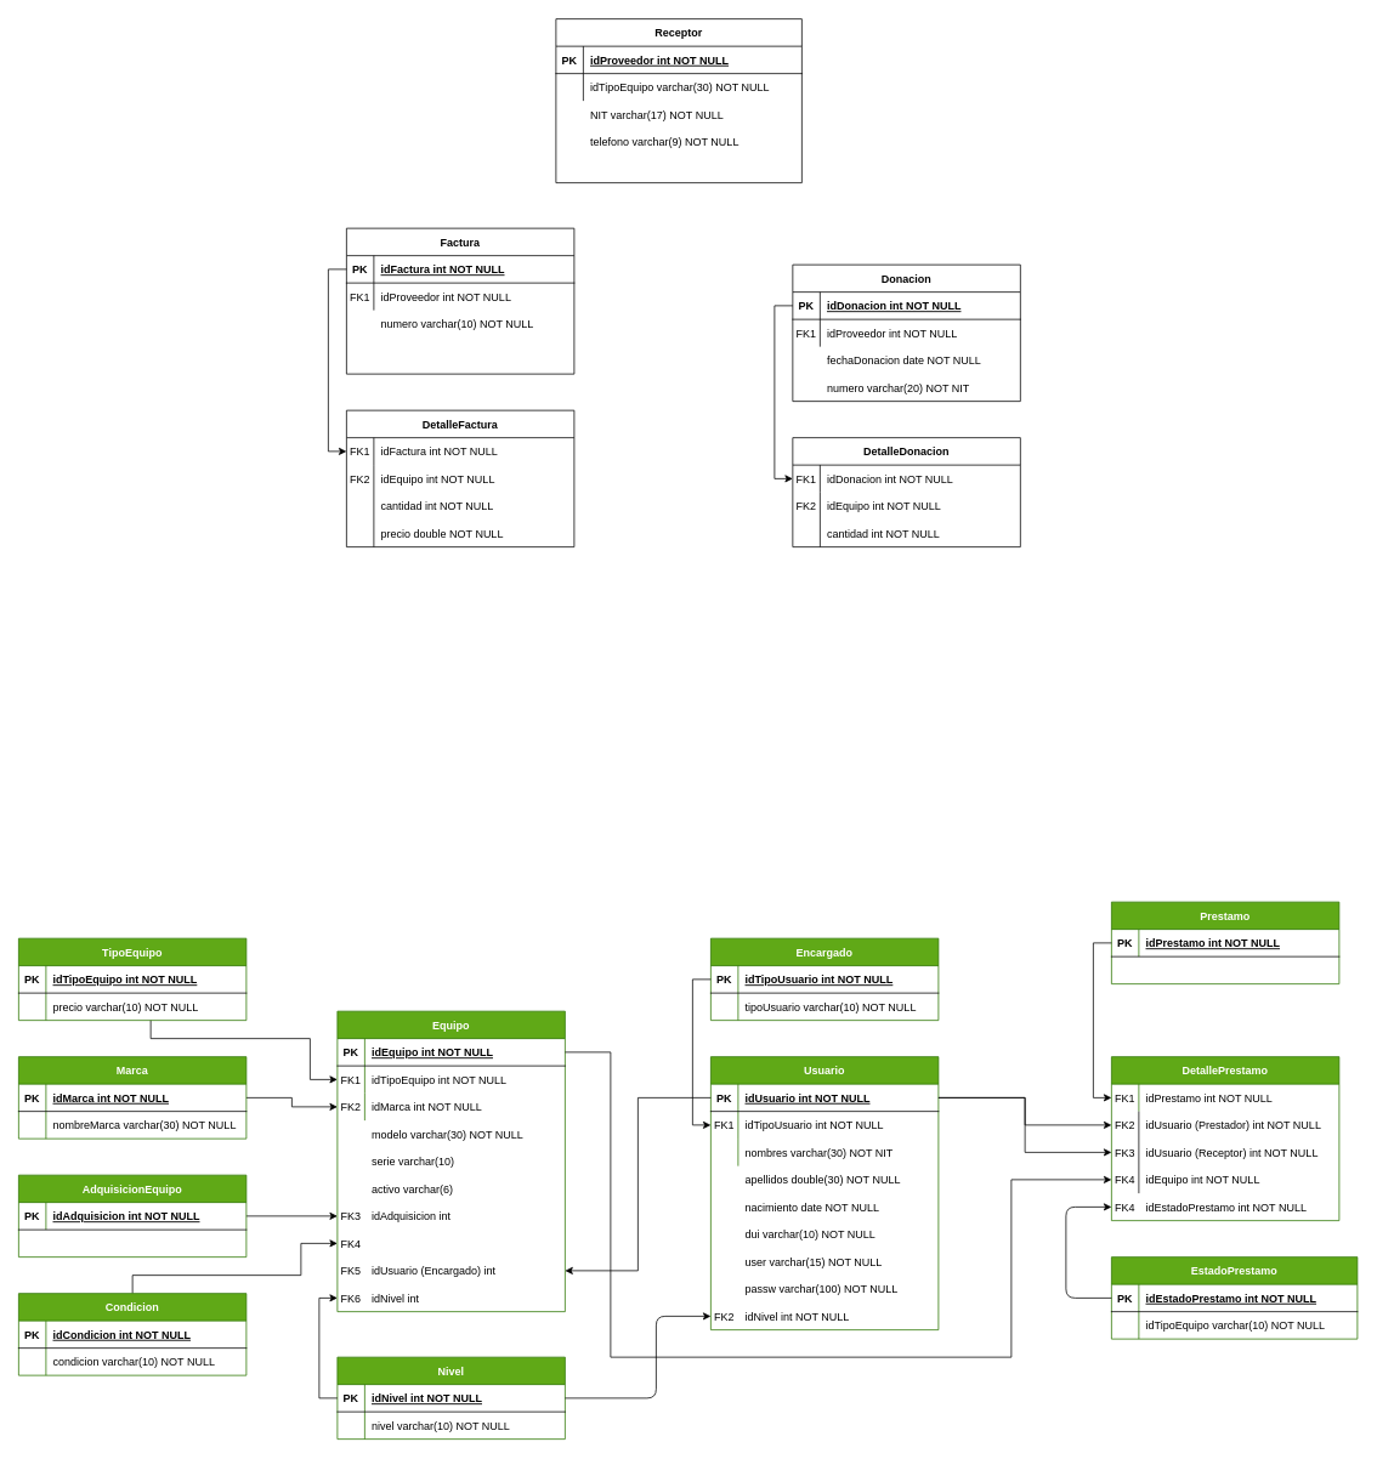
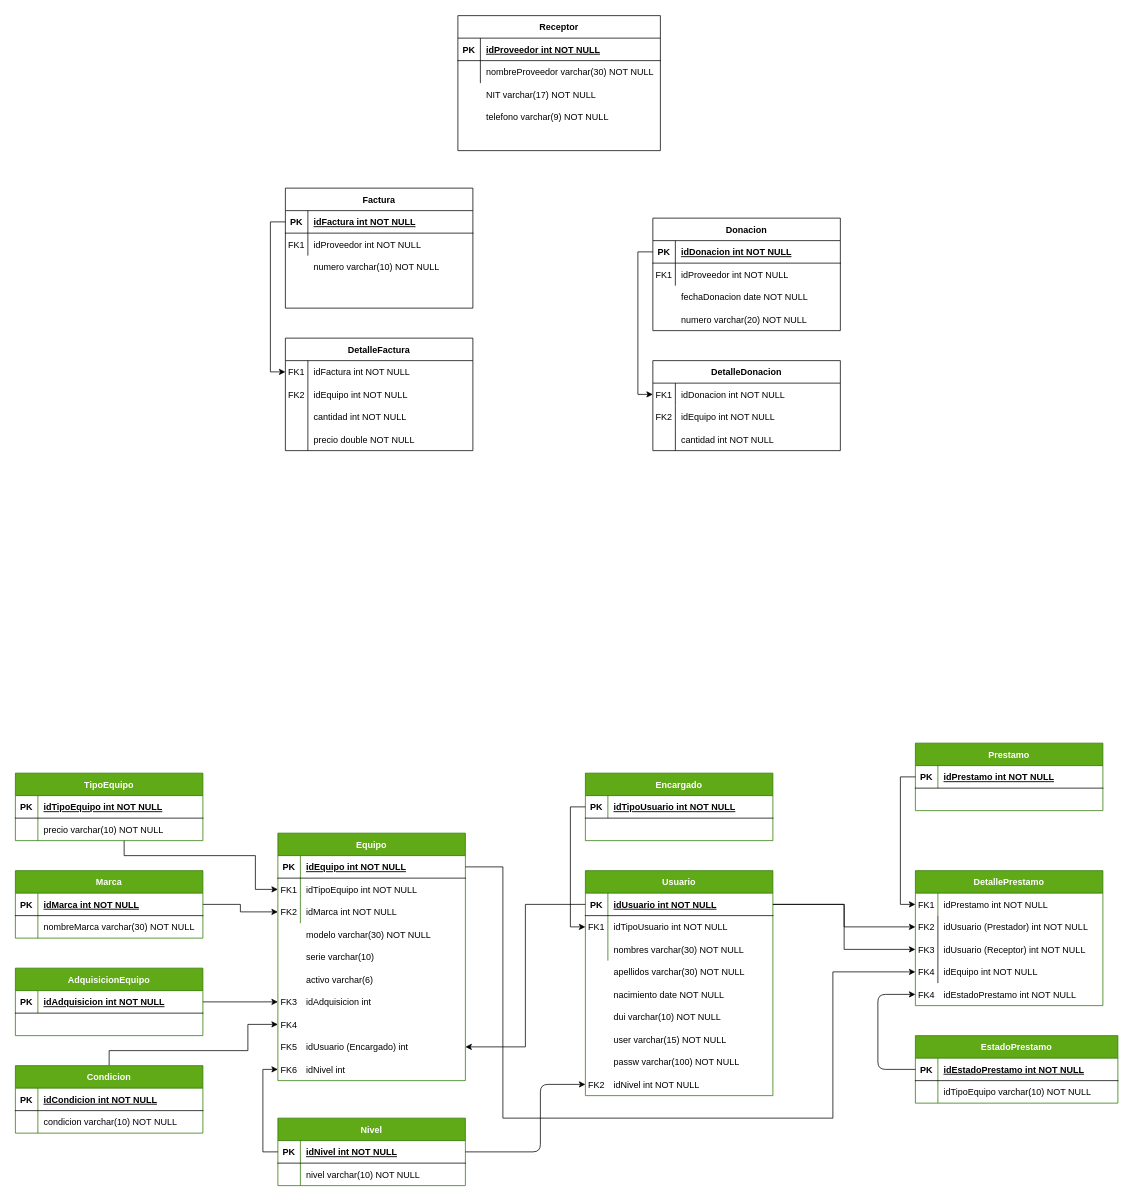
- <mxCell id="186" value="idTipoEquipo varchar(30) NOT NULL" style="shape=partialRectangle;overflow=hidden;connectable=0;fillColor=none;top=0;left=0;bottom=0;right=0;align=left;spacingLeft=6;" vertex="1" parent="184"><mxGeometry x="30" width="240" height="30" as="geometry"><mxRectangle width="240" height="30" as="alternateBounds" /></mxGeometry></mxCell>
+ <mxCell id="186" value="nombreProveedor varchar(30) NOT NULL" style="shape=partialRectangle;overflow=hidden;connectable=0;fillColor=none;top=0;left=0;bottom=0;right=0;align=left;spacingLeft=6;" vertex="1" parent="184"><mxGeometry x="30" width="240" height="30" as="geometry"><mxRectangle width="240" height="30" as="alternateBounds" /></mxGeometry></mxCell>
- <mxCell id="178" value="numero varchar(20) NOT NIT" style="shape=partialRectangle;overflow=hidden;connectable=0;fillColor=none;top=0;left=0;bottom=0;right=0;align=left;spacingLeft=6;" vertex="1" parent="1"><mxGeometry x="899.97" y="410" width="220" height="30" as="geometry"><mxRectangle width="220" height="30" as="alternateBounds" /></mxGeometry></mxCell>
+ <mxCell id="178" value="numero varchar(20) NOT NULL" style="shape=partialRectangle;overflow=hidden;connectable=0;fillColor=none;top=0;left=0;bottom=0;right=0;align=left;spacingLeft=6;" vertex="1" parent="1"><mxGeometry x="899.97" y="410" width="220" height="30" as="geometry"><mxRectangle width="220" height="30" as="alternateBounds" /></mxGeometry></mxCell>
- <mxCell id="8" value="tipoUsuario varchar(10) NOT NULL" style="shape=partialRectangle;overflow=hidden;connectable=0;fillColor=none;top=0;left=0;bottom=0;right=0;align=left;spacingLeft=6;" parent="6" vertex="1"><mxGeometry x="30" width="220" height="30" as="geometry"><mxRectangle width="220" height="30" as="alternateBounds" /></mxGeometry></mxCell>
- <mxCell id="18" value="nombres varchar(30) NOT NIT" style="shape=partialRectangle;overflow=hidden;connectable=0;fillColor=none;top=0;left=0;bottom=0;right=0;align=left;spacingLeft=6;" parent="16" vertex="1"><mxGeometry x="30" width="220" height="30" as="geometry"><mxRectangle width="220" height="30" as="alternateBounds" /></mxGeometry></mxCell>
+ <mxCell id="18" value="nombres varchar(30) NOT NULL" style="shape=partialRectangle;overflow=hidden;connectable=0;fillColor=none;top=0;left=0;bottom=0;right=0;align=left;spacingLeft=6;" parent="16" vertex="1"><mxGeometry x="30" width="220" height="30" as="geometry"><mxRectangle width="220" height="30" as="alternateBounds" /></mxGeometry></mxCell>
- <mxCell id="65" value="apellidos double(30) NOT NULL" style="shape=partialRectangle;overflow=hidden;connectable=0;fillColor=none;top=0;left=0;bottom=0;right=0;align=left;spacingLeft=6;" parent="63" vertex="1"><mxGeometry x="30" width="220" height="30" as="geometry"><mxRectangle width="220" height="30" as="alternateBounds" /></mxGeometry></mxCell>
+ <mxCell id="65" value="apellidos varchar(30) NOT NULL" style="shape=partialRectangle;overflow=hidden;connectable=0;fillColor=none;top=0;left=0;bottom=0;right=0;align=left;spacingLeft=6;" parent="63" vertex="1"><mxGeometry x="30" width="220" height="30" as="geometry"><mxRectangle width="220" height="30" as="alternateBounds" /></mxGeometry></mxCell>
